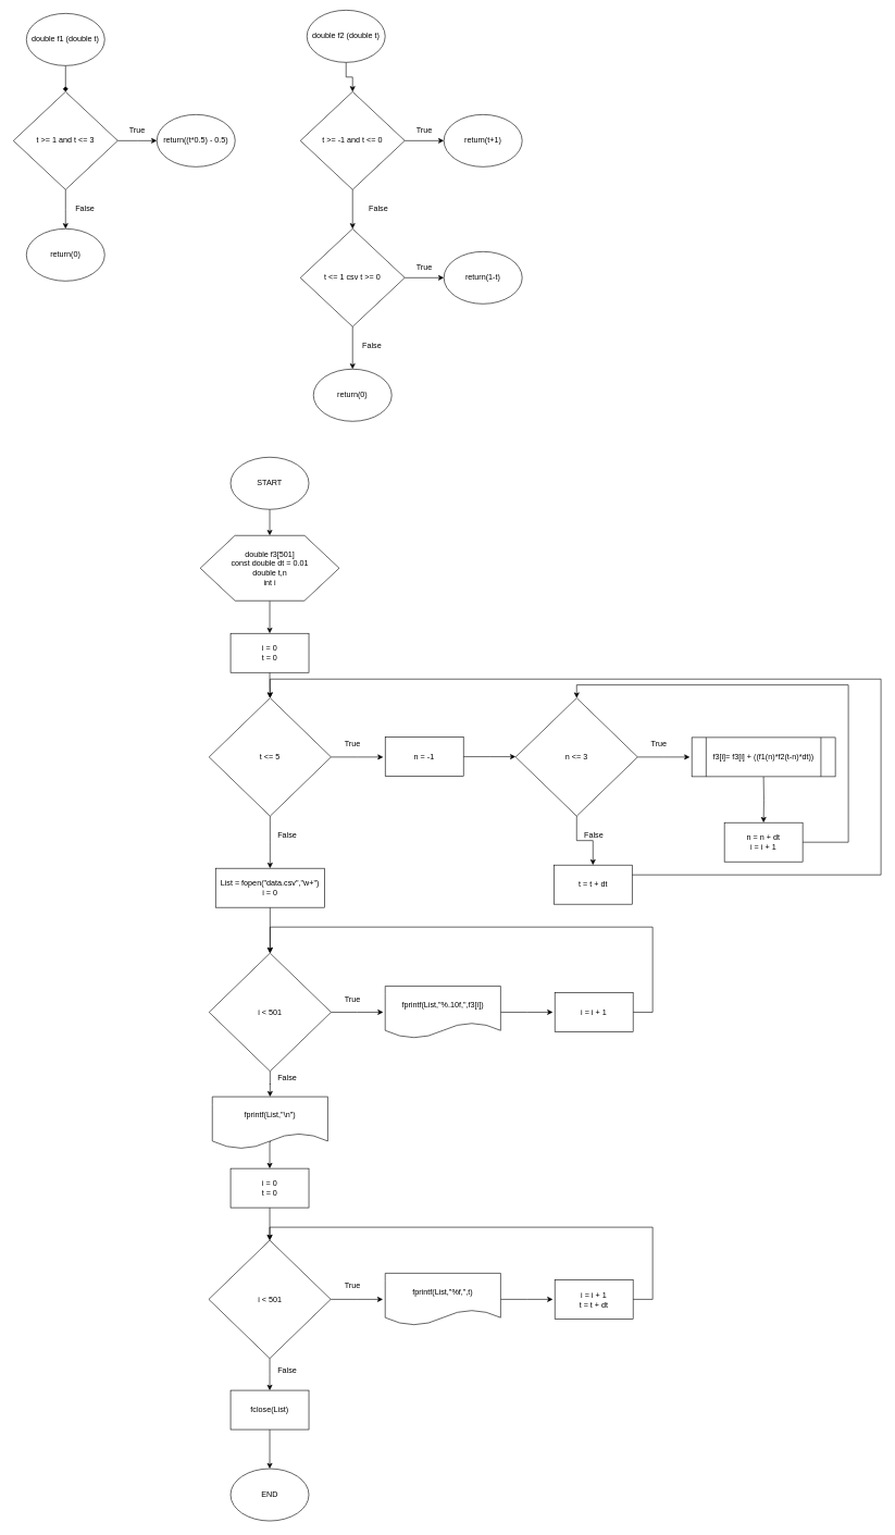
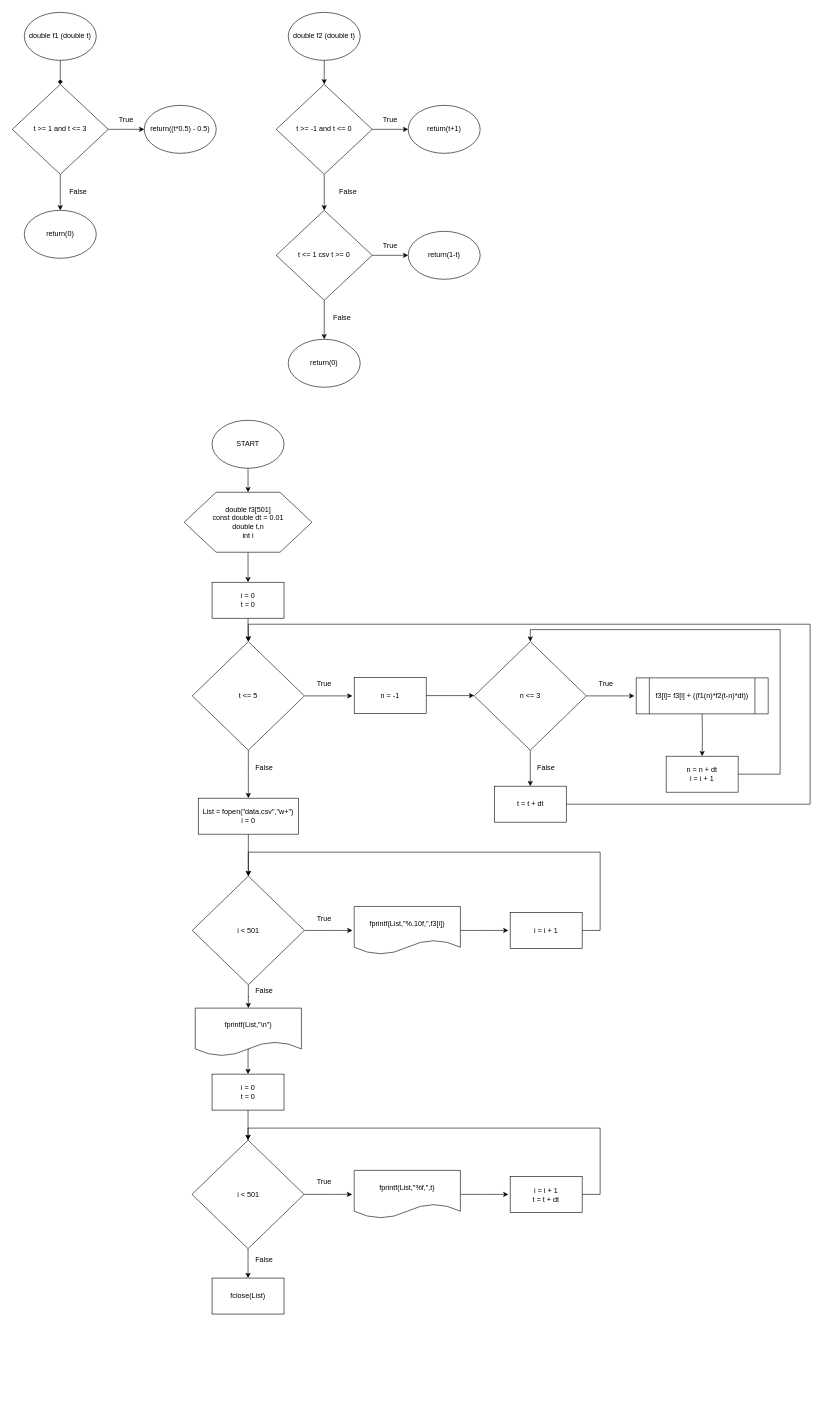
- <mxCell id="12" value="double f2 (double t)" style="ellipse;whiteSpace=wrap;html=1;" vertex="1" parent="1"><mxGeometry x="470" y="15" width="120" height="80" as="geometry" /></mxCell>
+ <mxCell id="12" value="double f2 (double t)" style="ellipse;whiteSpace=wrap;html=1;" vertex="1" parent="1"><mxGeometry x="480" y="20" width="120" height="80" as="geometry" /></mxCell>
- <mxCell id="47" value="t = t + dt" style="rounded=0;whiteSpace=wrap;html=1;" vertex="1" parent="1"><mxGeometry x="848.5" y="1325" width="120" height="60" as="geometry" /></mxCell>
+ <mxCell id="47" value="t = t + dt" style="rounded=0;whiteSpace=wrap;html=1;" vertex="1" parent="1"><mxGeometry x="823.5" y="1310" width="120" height="60" as="geometry" /></mxCell>
- <mxCell id="73" value="" style="edgeStyle=orthogonalEdgeStyle;rounded=0;orthogonalLoop=1;jettySize=auto;html=1;" edge="1" parent="1" source="74" target="75"><mxGeometry relative="1" as="geometry" /></mxCell>
- <mxCell id="75" value="END" style="ellipse;whiteSpace=wrap;html=1;" vertex="1" parent="1"><mxGeometry x="353" y="2250" width="120" height="80" as="geometry" /></mxCell>
